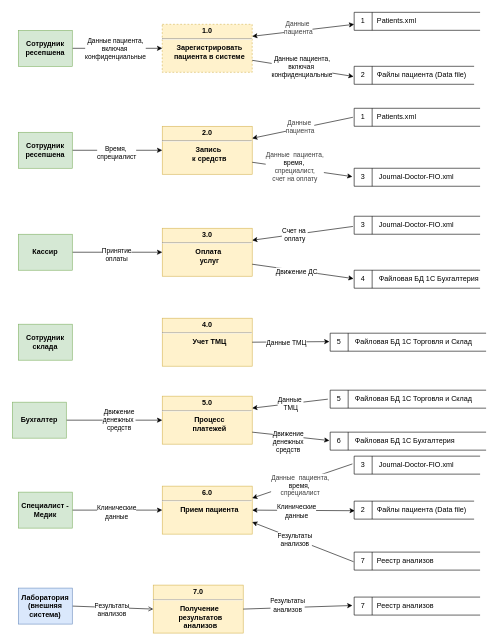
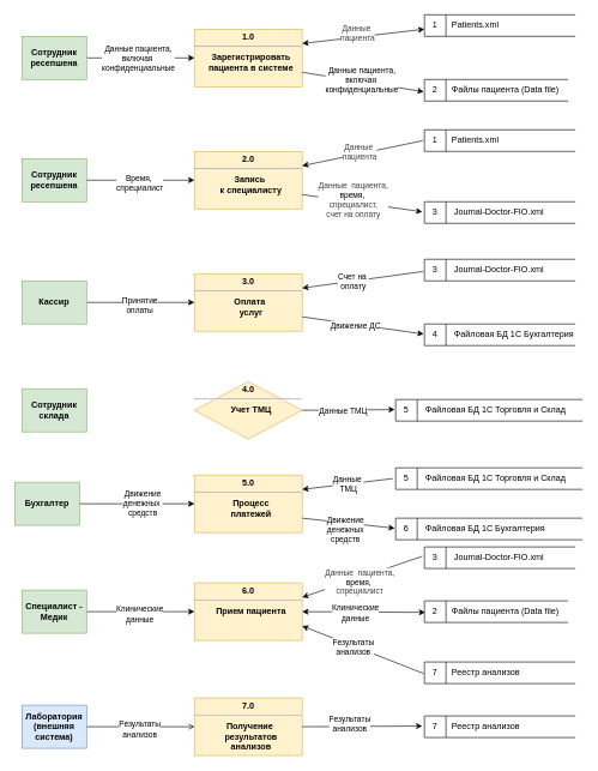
- <mxCell id="5" value="&lt;p style=&quot;margin: 4px 0px 0px;&quot;&gt;&lt;strong style=&quot;&quot;&gt;1.0&lt;/strong&gt;&lt;/p&gt;&lt;hr&gt;&lt;p style=&quot;scrollbar-color: light-dark(#e2e2e2, #4b4b4b)&lt;br/&gt;&#09;&#09;&#09;&#09;&#09;light-dark(#fbfbfb, var(--dark-panel-color)); margin: 0px 0px 0px 8px;&quot;&gt;Зарегистрировать&lt;/p&gt;&lt;p style=&quot;scrollbar-color: light-dark(#e2e2e2, #4b4b4b)&lt;br/&gt;&#09;&#09;&#09;&#09;&#09;light-dark(#fbfbfb, var(--dark-panel-color)); margin: 0px 0px 0px 8px;&quot;&gt;пациента&amp;nbsp;&lt;span style=&quot;scrollbar-color: light-dark(#e2e2e2, #4b4b4b)&lt;br/&gt;&#09;&#09;&#09;&#09;&#09;light-dark(#fbfbfb, var(--dark-panel-color)); background-color: transparent;&quot;&gt;в системе&lt;/span&gt;&lt;/p&gt;" style="verticalAlign=middle;align=center;overflow=fill;fontSize=12;fontFamily=Helvetica;html=1;rounded=0;fontStyle=1;strokeWidth=1;spacing=2;arcSize=14;fillColor=#fff2cc;strokeColor=#d6b656;dashed=1;" parent="1" vertex="1"><mxGeometry x="270" y="40" width="150" height="80" as="geometry" /></mxCell>
+ <mxCell id="5" value="&lt;p style=&quot;margin: 4px 0px 0px;&quot;&gt;&lt;strong style=&quot;&quot;&gt;1.0&lt;/strong&gt;&lt;/p&gt;&lt;hr&gt;&lt;p style=&quot;scrollbar-color: light-dark(#e2e2e2, #4b4b4b)&lt;br/&gt;&#09;&#09;&#09;&#09;&#09;light-dark(#fbfbfb, var(--dark-panel-color)); margin: 0px 0px 0px 8px;&quot;&gt;Зарегистрировать&lt;/p&gt;&lt;p style=&quot;scrollbar-color: light-dark(#e2e2e2, #4b4b4b)&lt;br/&gt;&#09;&#09;&#09;&#09;&#09;light-dark(#fbfbfb, var(--dark-panel-color)); margin: 0px 0px 0px 8px;&quot;&gt;пациента&amp;nbsp;&lt;span style=&quot;scrollbar-color: light-dark(#e2e2e2, #4b4b4b)&lt;br/&gt;&#09;&#09;&#09;&#09;&#09;light-dark(#fbfbfb, var(--dark-panel-color)); background-color: transparent;&quot;&gt;в системе&lt;/span&gt;&lt;/p&gt;" style="verticalAlign=middle;align=center;overflow=fill;fontSize=12;fontFamily=Helvetica;html=1;rounded=0;fontStyle=1;strokeWidth=1;spacing=2;arcSize=14;fillColor=#fff2cc;strokeColor=#d6b656;" parent="1" vertex="1"><mxGeometry x="270" y="40" width="150" height="80" as="geometry" /></mxCell>
- <mxCell id="12" value="&lt;p style=&quot;margin: 4px 0px 0px;&quot;&gt;&lt;strong style=&quot;&quot;&gt;2.0&lt;br&gt;&lt;/strong&gt;&lt;/p&gt;&lt;hr&gt;&lt;p style=&quot;margin: 0px; margin-left: 8px;&quot;&gt;Запись&amp;nbsp;&lt;/p&gt;&lt;p style=&quot;margin: 0px; margin-left: 8px;&quot;&gt;к средств&lt;/p&gt;" style="verticalAlign=middle;align=center;overflow=fill;fontSize=12;fontFamily=Helvetica;html=1;rounded=0;fontStyle=1;strokeWidth=1;spacing=2;arcSize=14;fillColor=#fff2cc;strokeColor=#d6b656;" parent="1" vertex="1"><mxGeometry x="270" y="210" width="150" height="80" as="geometry" /></mxCell>
+ <mxCell id="12" value="&lt;p style=&quot;margin: 4px 0px 0px;&quot;&gt;&lt;strong style=&quot;&quot;&gt;2.0&lt;br&gt;&lt;/strong&gt;&lt;/p&gt;&lt;hr&gt;&lt;p style=&quot;margin: 0px; margin-left: 8px;&quot;&gt;Запись&amp;nbsp;&lt;/p&gt;&lt;p style=&quot;margin: 0px; margin-left: 8px;&quot;&gt;к специалисту&lt;/p&gt;" style="verticalAlign=middle;align=center;overflow=fill;fontSize=12;fontFamily=Helvetica;html=1;rounded=0;fontStyle=1;strokeWidth=1;spacing=2;arcSize=14;fillColor=#fff2cc;strokeColor=#d6b656;" parent="1" vertex="1"><mxGeometry x="270" y="210" width="150" height="80" as="geometry" /></mxCell>
- <mxCell id="32" value="&lt;p style=&quot;margin: 4px 0px 0px;&quot;&gt;&lt;strong style=&quot;&quot;&gt;4.0&lt;br&gt;&lt;/strong&gt;&lt;/p&gt;&lt;hr&gt;&lt;p style=&quot;margin: 0px; margin-left: 8px;&quot;&gt;Учет ТМЦ&lt;/p&gt;" style="verticalAlign=middle;align=center;overflow=fill;fontSize=12;fontFamily=Helvetica;html=1;rounded=0;fontStyle=1;strokeWidth=1;spacing=2;arcSize=14;fillColor=#fff2cc;strokeColor=#d6b656;" parent="1" vertex="1"><mxGeometry x="270" y="530" width="150" height="80" as="geometry" /></mxCell>
+ <mxCell id="32" value="&lt;p style=&quot;margin: 4px 0px 0px;&quot;&gt;&lt;strong style=&quot;&quot;&gt;4.0&lt;br&gt;&lt;/strong&gt;&lt;/p&gt;&lt;hr&gt;&lt;p style=&quot;margin: 0px; margin-left: 8px;&quot;&gt;Учет ТМЦ&lt;/p&gt;" style="rhombus;verticalAlign=middle;align=center;overflow=fill;fontSize=12;fontFamily=Helvetica;html=1;fontStyle=1;strokeWidth=1;spacing=2;arcSize=14;fillColor=#fff2cc;strokeColor=#d6b656;" parent="1" vertex="1"><mxGeometry x="270" y="530" width="150" height="80" as="geometry" /></mxCell>
- <mxCell id="50" value="&lt;p style=&quot;margin: 4px 0px 0px;&quot;&gt;&lt;strong style=&quot;&quot;&gt;7.0&lt;br&gt;&lt;/strong&gt;&lt;/p&gt;&lt;hr&gt;&lt;p style=&quot;margin: 0px; margin-left: 8px;&quot;&gt;Получение&amp;nbsp;&lt;/p&gt;&lt;p style=&quot;margin: 0px; margin-left: 8px;&quot;&gt;результатов&lt;/p&gt;&lt;p style=&quot;margin: 0px; margin-left: 8px;&quot;&gt;анализов&lt;/p&gt;" style="verticalAlign=middle;align=center;overflow=fill;fontSize=12;fontFamily=Helvetica;html=1;rounded=0;fontStyle=1;strokeWidth=1;spacing=2;arcSize=14;fillColor=#fff2cc;strokeColor=#d6b656;" parent="1" vertex="1"><mxGeometry x="255" y="975" width="150" height="80" as="geometry" /></mxCell>
+ <mxCell id="50" value="&lt;p style=&quot;margin: 4px 0px 0px;&quot;&gt;&lt;strong style=&quot;&quot;&gt;7.0&lt;br&gt;&lt;/strong&gt;&lt;/p&gt;&lt;hr&gt;&lt;p style=&quot;margin: 0px; margin-left: 8px;&quot;&gt;Получение&amp;nbsp;&lt;/p&gt;&lt;p style=&quot;margin: 0px; margin-left: 8px;&quot;&gt;результатов&lt;/p&gt;&lt;p style=&quot;margin: 0px; margin-left: 8px;&quot;&gt;анализов&lt;/p&gt;" style="verticalAlign=middle;align=center;overflow=fill;fontSize=12;fontFamily=Helvetica;html=1;rounded=0;fontStyle=1;strokeWidth=1;spacing=2;arcSize=14;fillColor=#fff2cc;strokeColor=#d6b656;" parent="1" vertex="1"><mxGeometry x="270" y="970" width="150" height="80" as="geometry" /></mxCell>
